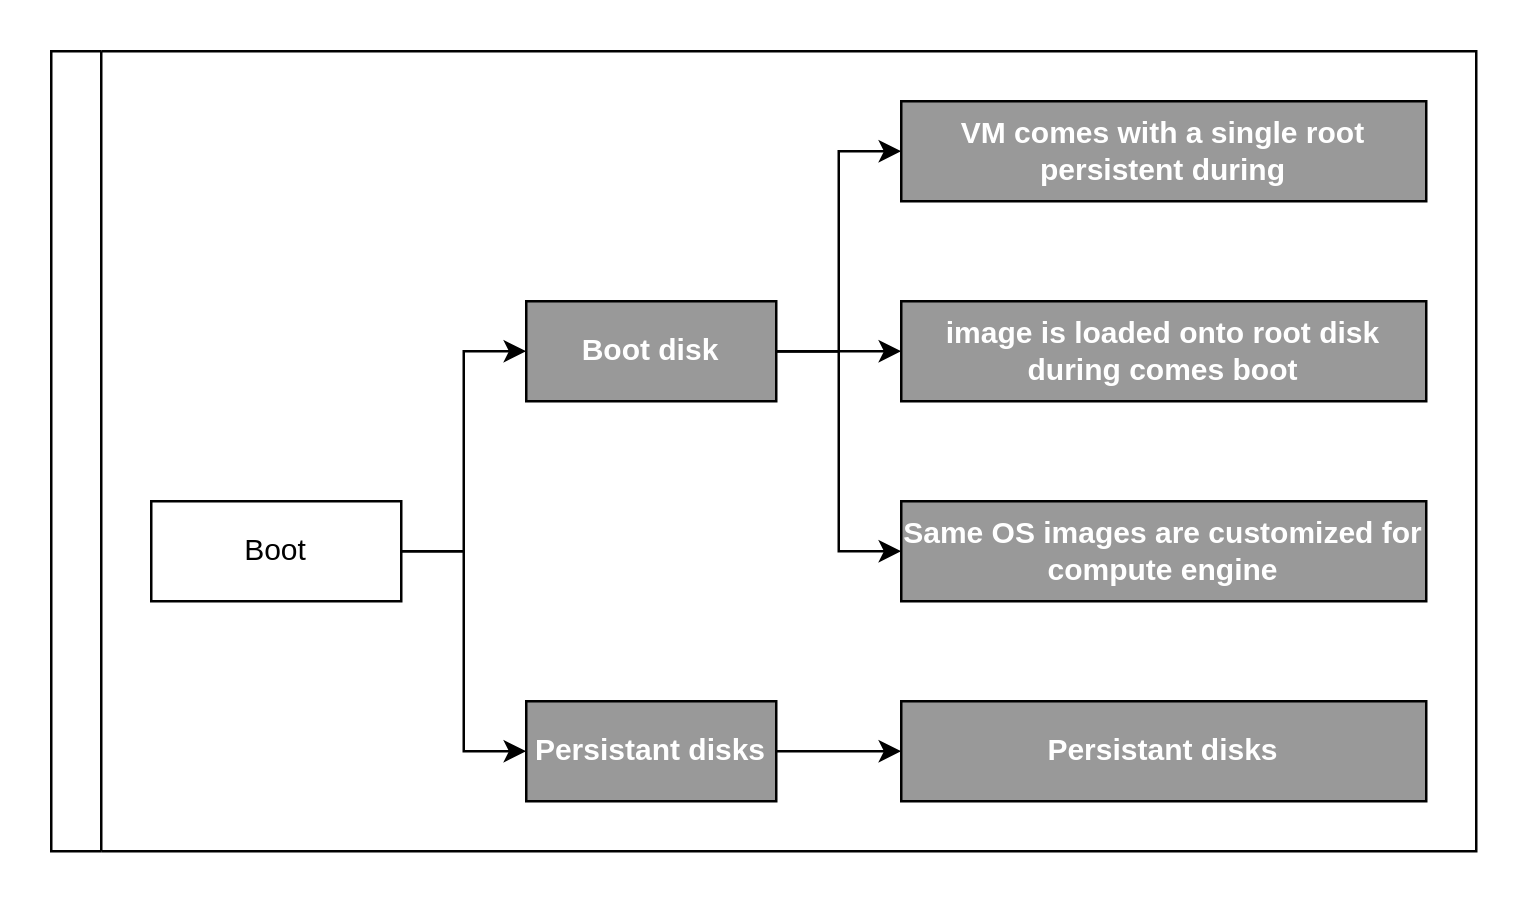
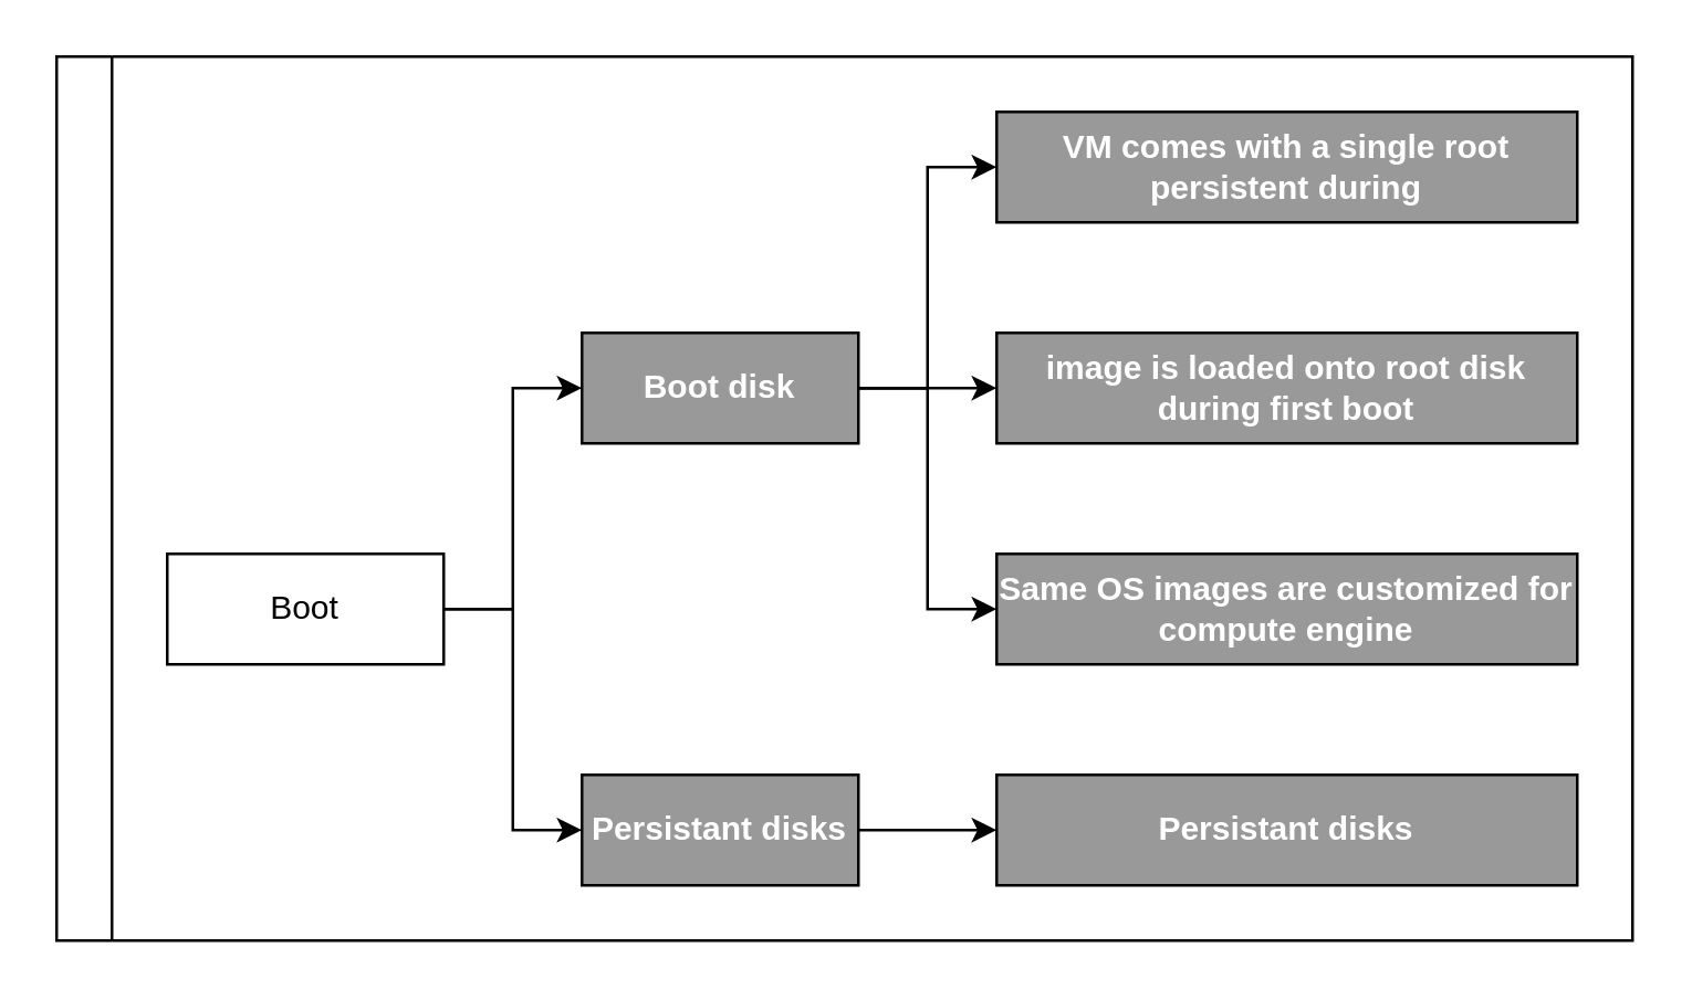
- <mxCell id="9" value="&lt;b&gt;&lt;font color=&quot;#ffffff&quot;&gt;image is loaded onto root disk during comes boot&lt;/font&gt;&lt;/b&gt;" style="whiteSpace=wrap;html=1;fillColor=#999999;" vertex="1" parent="2"><mxGeometry x="340" y="100" width="210" height="40" as="geometry" /></mxCell>
+ <mxCell id="9" value="&lt;b&gt;&lt;font color=&quot;#ffffff&quot;&gt;image is loaded onto root disk during first boot&lt;/font&gt;&lt;/b&gt;" style="whiteSpace=wrap;html=1;fillColor=#999999;" vertex="1" parent="2"><mxGeometry x="340" y="100" width="210" height="40" as="geometry" /></mxCell>
